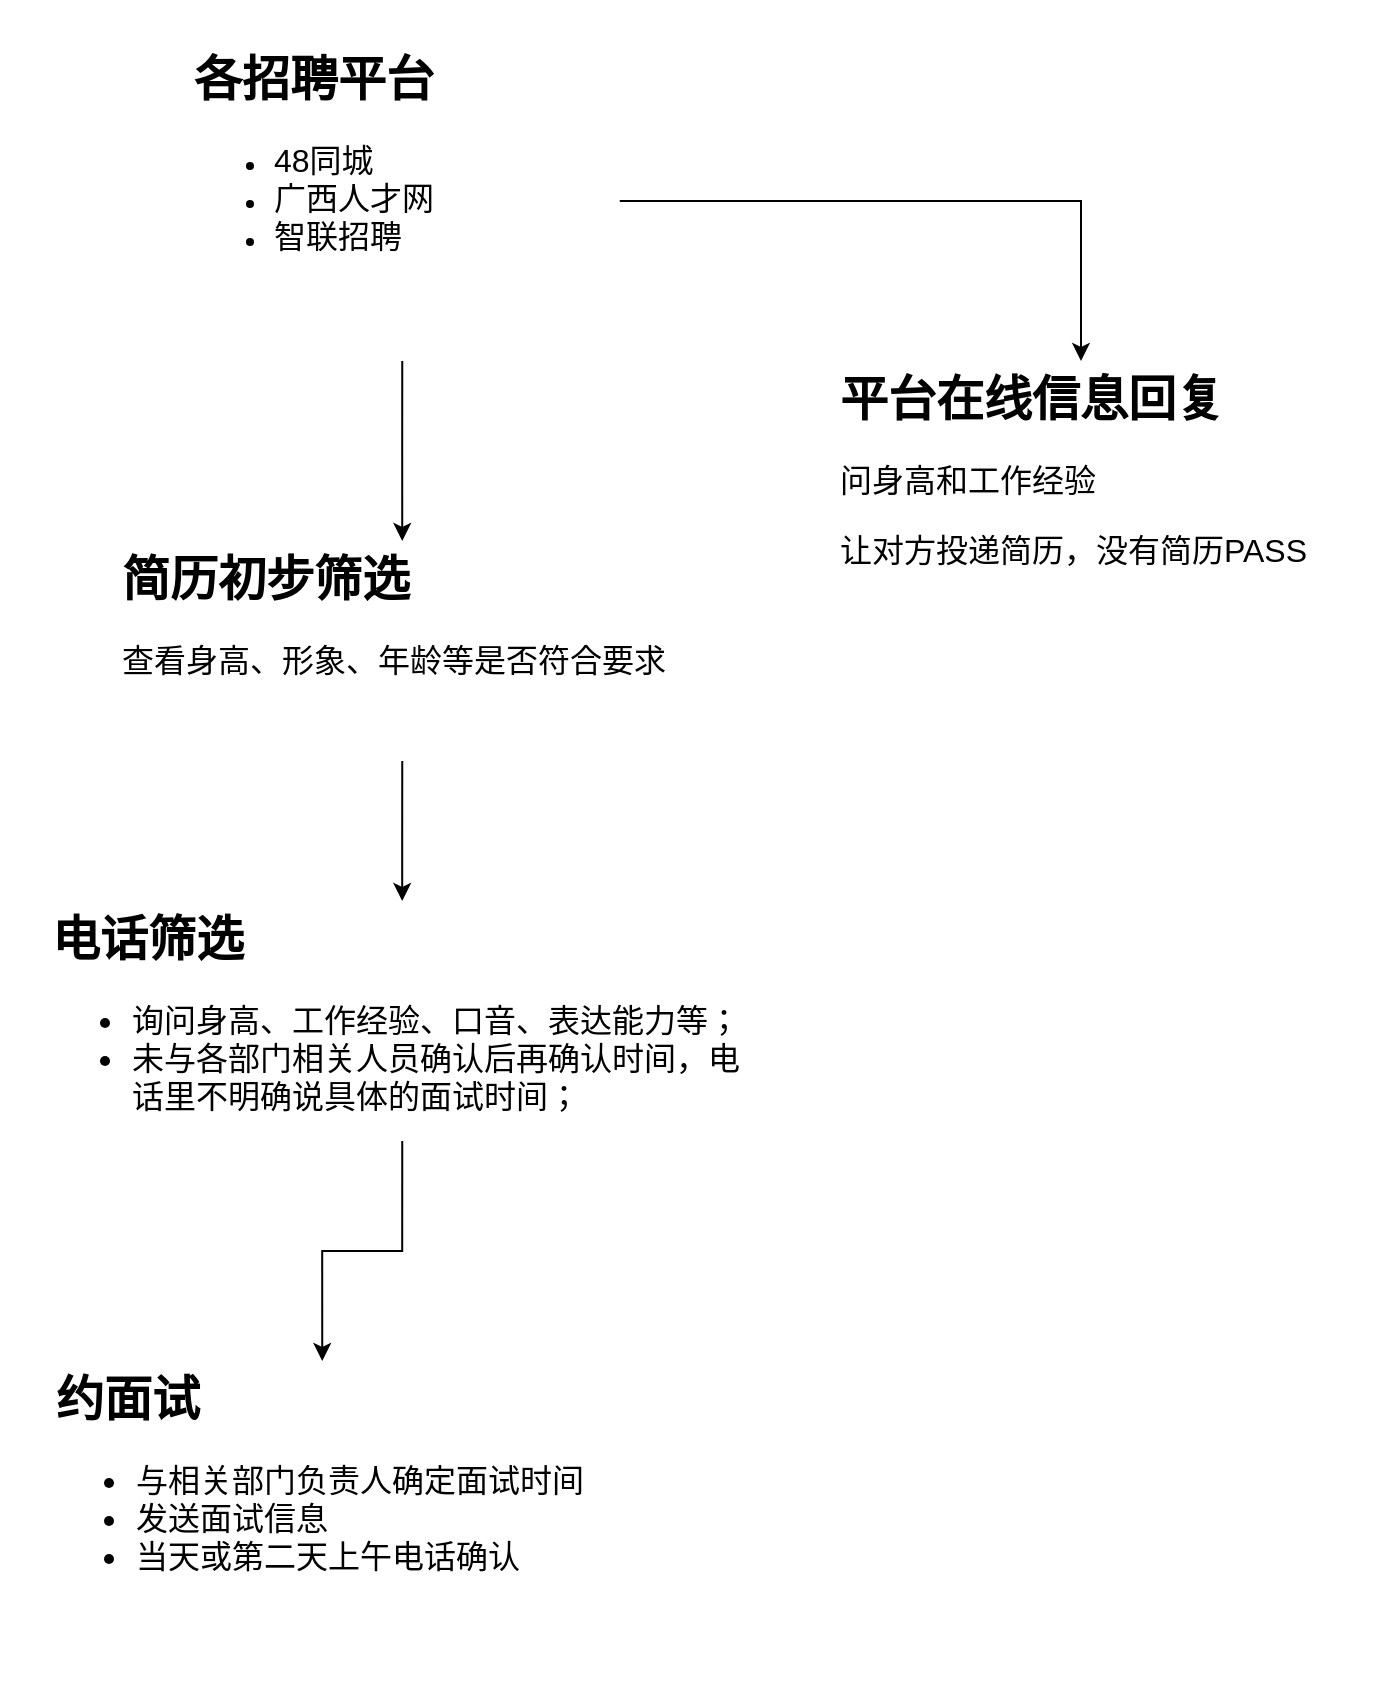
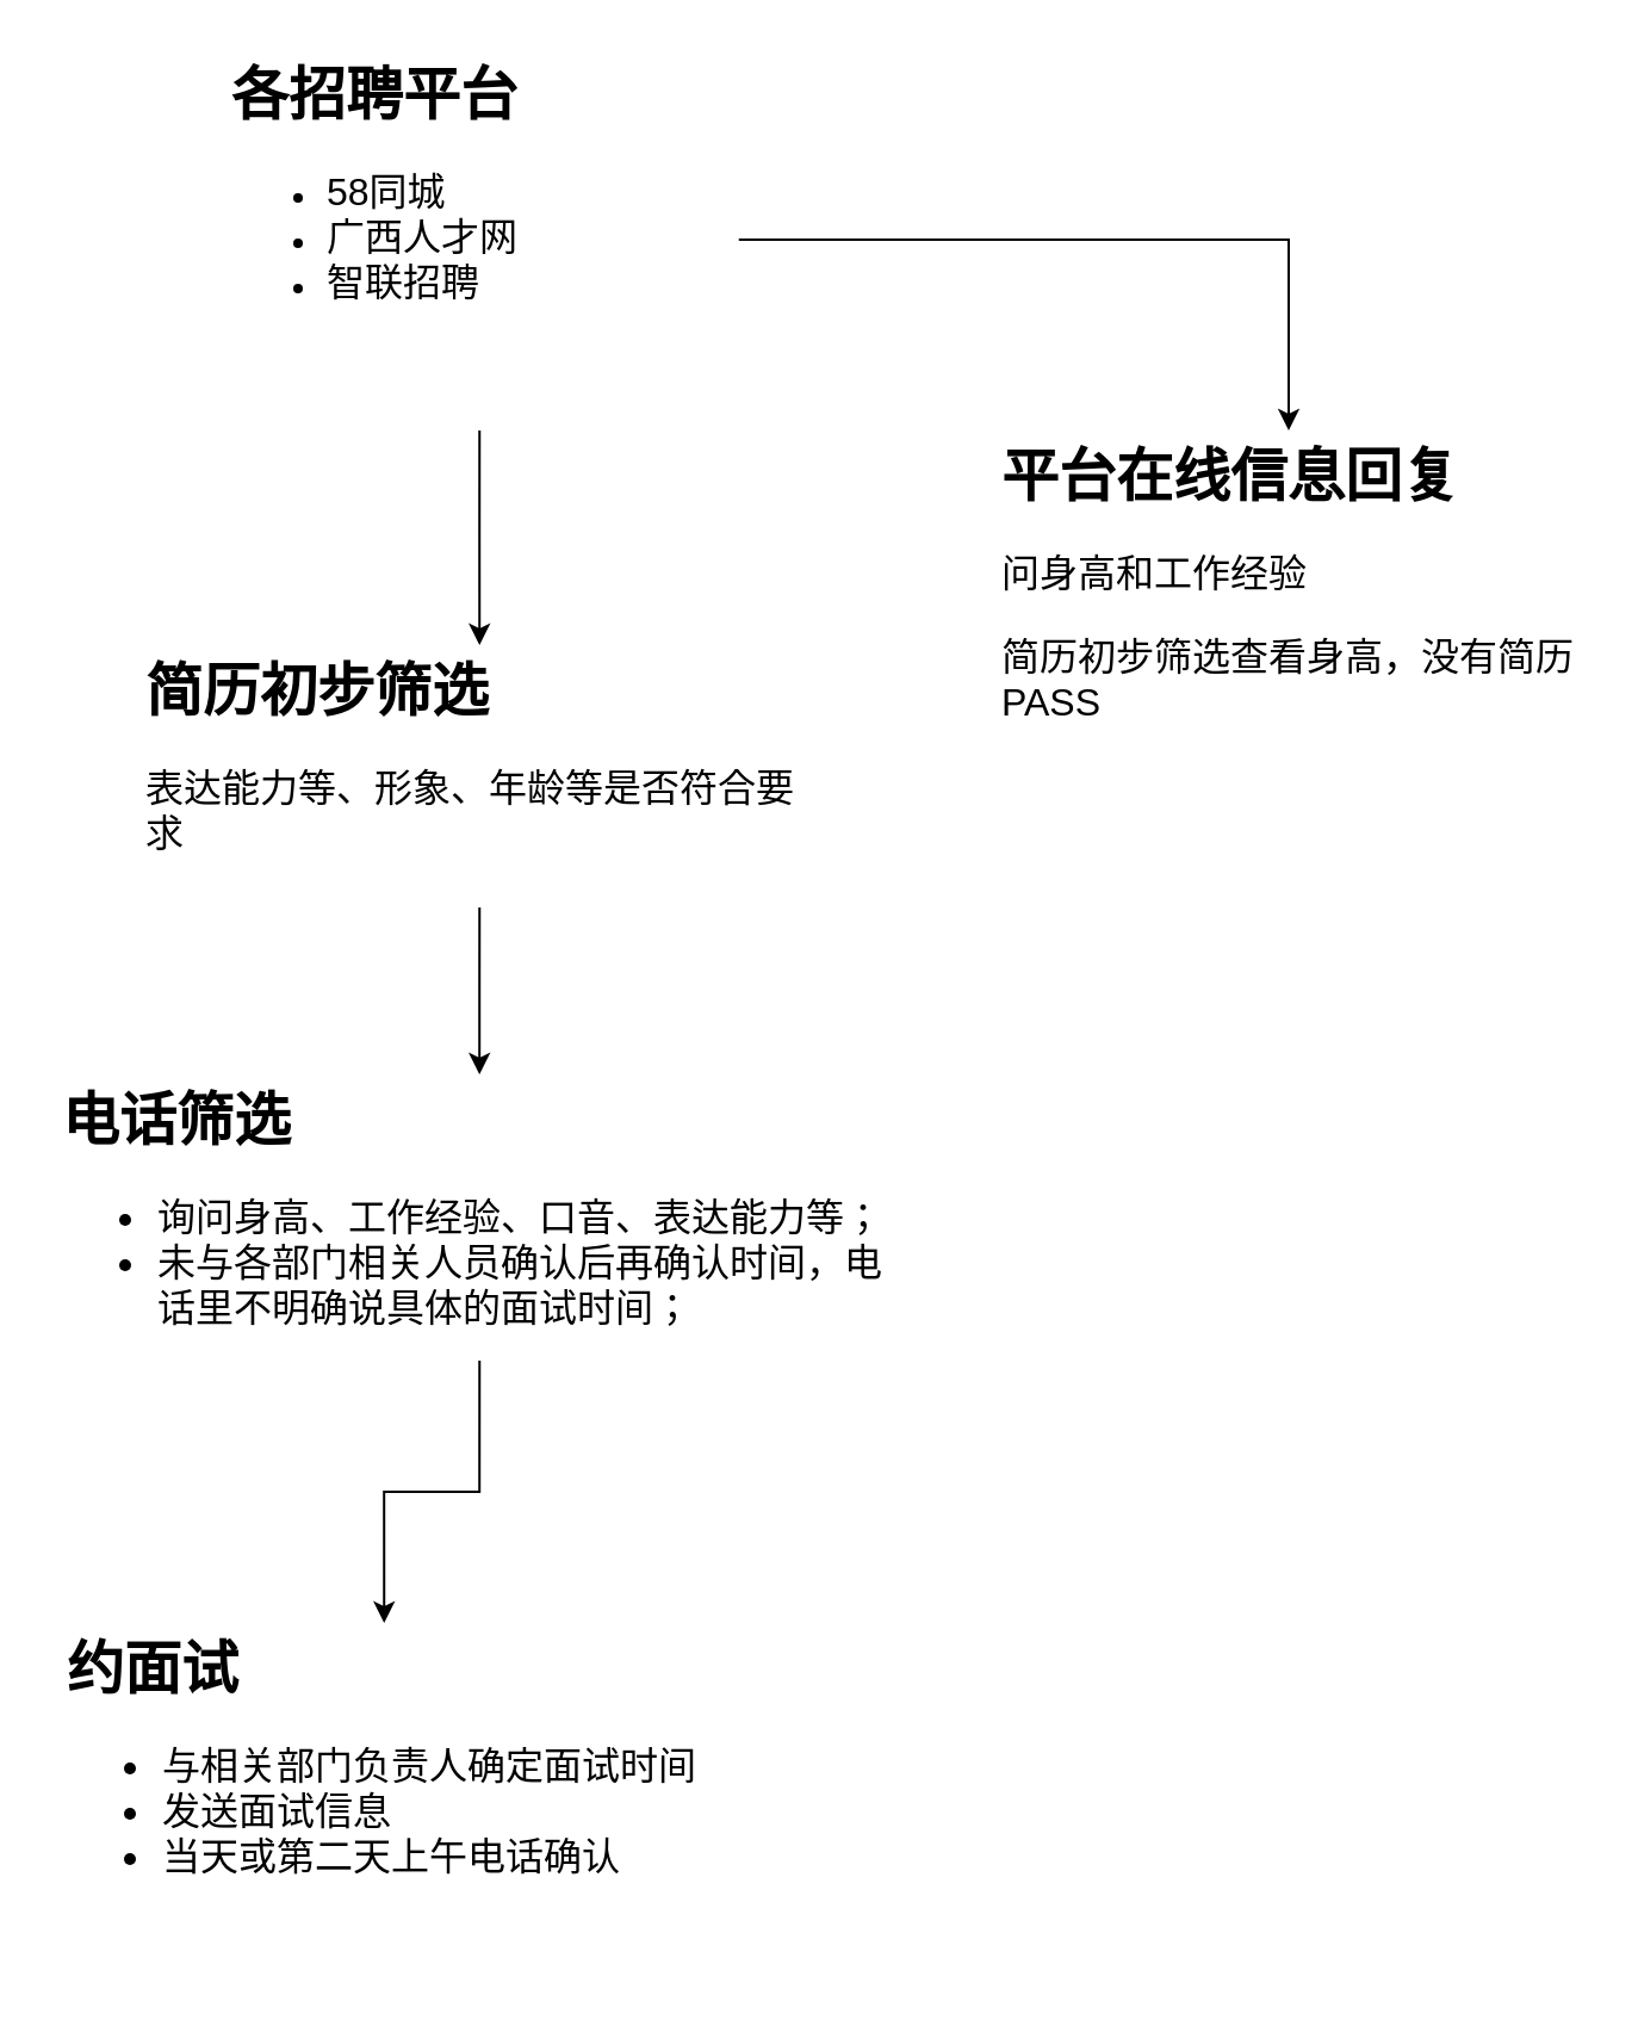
- <mxCell id="10" value="&lt;h1&gt;&lt;span style=&quot;text-align: center ; white-space: nowrap&quot;&gt;各招聘平台&lt;/span&gt;&lt;br&gt;&lt;/h1&gt;&lt;p style=&quot;font-size: 16px&quot;&gt;&lt;ul&gt;&lt;li&gt;&lt;font style=&quot;font-size: 16px&quot;&gt;48同城&lt;/font&gt;&lt;/li&gt;&lt;li&gt;&lt;font style=&quot;font-size: 16px&quot;&gt;广西人才网&lt;/font&gt;&lt;/li&gt;&lt;li&gt;&lt;font style=&quot;font-size: 16px&quot;&gt;智联招聘&lt;/font&gt;&lt;/li&gt;&lt;/ul&gt;&lt;/p&gt;" style="text;html=1;strokeColor=none;fillColor=none;spacing=5;spacingTop=-20;whiteSpace=wrap;overflow=hidden;rounded=0;" vertex="1" parent="1"><mxGeometry x="91.88" y="20" width="217.5" height="160" as="geometry" /></mxCell>
+ <mxCell id="10" value="&lt;h1&gt;&lt;span style=&quot;text-align: center ; white-space: nowrap&quot;&gt;各招聘平台&lt;/span&gt;&lt;br&gt;&lt;/h1&gt;&lt;p style=&quot;font-size: 16px&quot;&gt;&lt;ul&gt;&lt;li&gt;&lt;font style=&quot;font-size: 16px&quot;&gt;58同城&lt;/font&gt;&lt;/li&gt;&lt;li&gt;&lt;font style=&quot;font-size: 16px&quot;&gt;广西人才网&lt;/font&gt;&lt;/li&gt;&lt;li&gt;&lt;font style=&quot;font-size: 16px&quot;&gt;智联招聘&lt;/font&gt;&lt;/li&gt;&lt;/ul&gt;&lt;/p&gt;" style="text;html=1;strokeColor=none;fillColor=none;spacing=5;spacingTop=-20;whiteSpace=wrap;overflow=hidden;rounded=0;" vertex="1" parent="1"><mxGeometry x="91.88" y="20" width="217.5" height="160" as="geometry" /></mxCell>
- <mxCell id="7" value="&lt;h1&gt;&lt;span style=&quot;text-align: center ; white-space: nowrap&quot;&gt;平台在线信息回复&lt;/span&gt;&lt;br&gt;&lt;/h1&gt;&lt;p style=&quot;font-size: 16px&quot;&gt;&lt;font style=&quot;font-size: 16px&quot;&gt;问身高和工作经验&lt;/font&gt;&lt;/p&gt;&lt;p style=&quot;font-size: 16px&quot;&gt;&lt;font style=&quot;font-size: 16px&quot;&gt;让对方投递简历，没有简历PASS&lt;/font&gt;&lt;/p&gt;" style="text;html=1;strokeColor=none;fillColor=none;spacing=5;spacingTop=-20;whiteSpace=wrap;overflow=hidden;rounded=0;" vertex="1" parent="1"><mxGeometry x="415" y="180" width="250" height="120" as="geometry" /></mxCell>
+ <mxCell id="7" value="&lt;h1&gt;&lt;span style=&quot;text-align: center ; white-space: nowrap&quot;&gt;平台在线信息回复&lt;/span&gt;&lt;br&gt;&lt;/h1&gt;&lt;p style=&quot;font-size: 16px&quot;&gt;&lt;font style=&quot;font-size: 16px&quot;&gt;问身高和工作经验&lt;/font&gt;&lt;/p&gt;&lt;p style=&quot;font-size: 16px&quot;&gt;&lt;font style=&quot;font-size: 16px&quot;&gt;简历初步筛选查看身高，没有简历PASS&lt;/font&gt;&lt;/p&gt;" style="text;html=1;strokeColor=none;fillColor=none;spacing=5;spacingTop=-20;whiteSpace=wrap;overflow=hidden;rounded=0;" vertex="1" parent="1"><mxGeometry x="415" y="180" width="250" height="120" as="geometry" /></mxCell>
- <mxCell id="3" value="&lt;h1&gt;简历初步筛选&lt;/h1&gt;&lt;p&gt;&lt;font style=&quot;font-size: 16px&quot;&gt;查看身高、形象、年龄等是否符合要求&lt;/font&gt;&lt;/p&gt;" style="text;html=1;strokeColor=none;fillColor=none;spacing=5;spacingTop=-20;whiteSpace=wrap;overflow=hidden;rounded=0;" vertex="1" parent="1"><mxGeometry x="56.25" y="270" width="288.75" height="110" as="geometry" /></mxCell>
+ <mxCell id="3" value="&lt;h1&gt;简历初步筛选&lt;/h1&gt;&lt;p&gt;&lt;font style=&quot;font-size: 16px&quot;&gt;表达能力等、形象、年龄等是否符合要求&lt;/font&gt;&lt;/p&gt;" style="text;html=1;strokeColor=none;fillColor=none;spacing=5;spacingTop=-20;whiteSpace=wrap;overflow=hidden;rounded=0;" vertex="1" parent="1"><mxGeometry x="56.25" y="270" width="288.75" height="110" as="geometry" /></mxCell>
